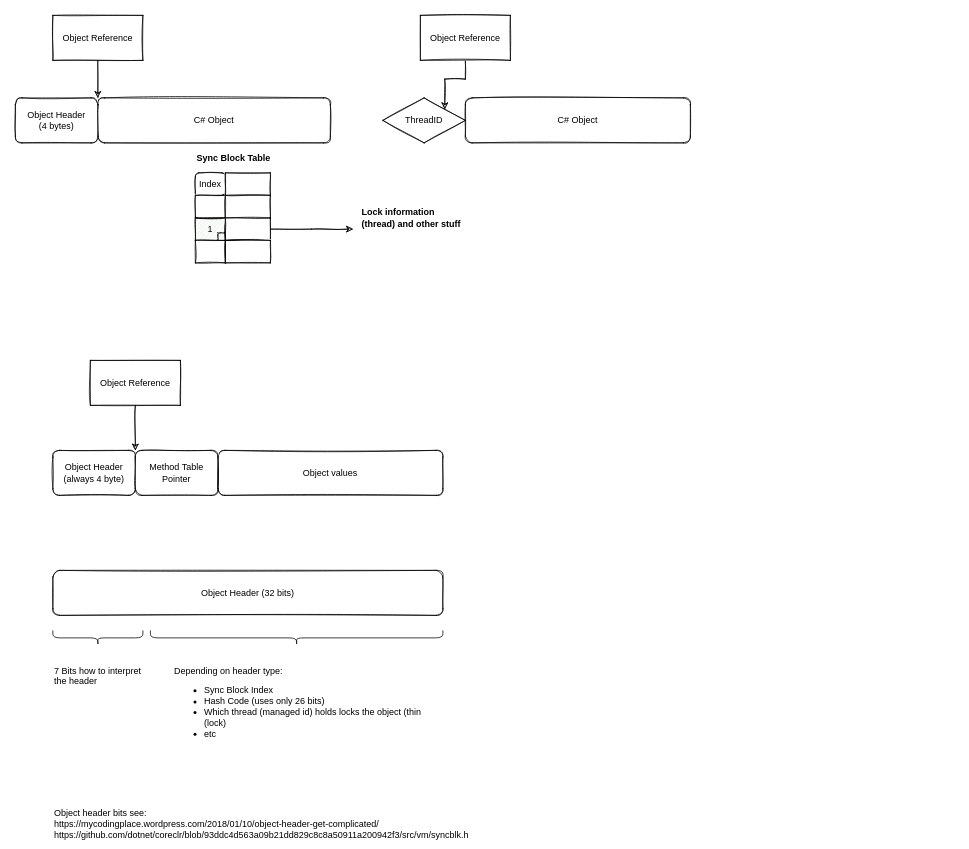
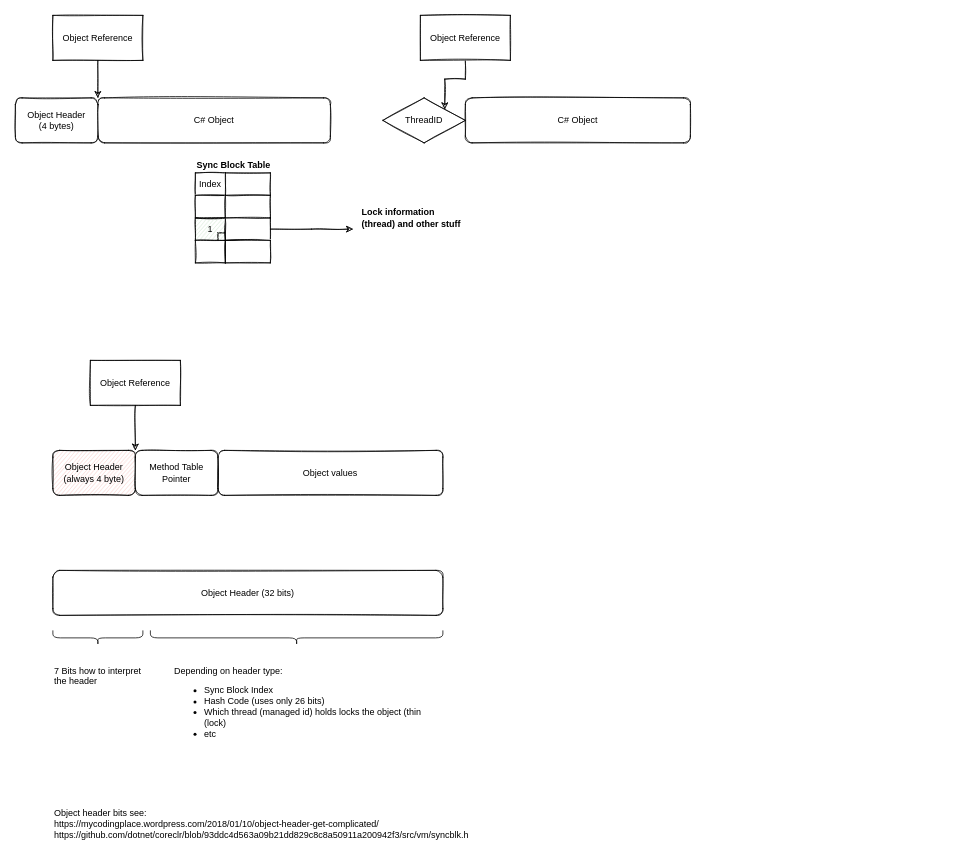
- <mxCell id="16" value="Sync Block Table" style="text;html=1;strokeColor=none;fillColor=none;align=left;verticalAlign=middle;whiteSpace=wrap;rounded=0;fontStyle=1;sketch=1;" parent="1" vertex="1"><mxGeometry x="260" y="200" width="120" height="20" as="geometry" /></mxCell>
+ <mxCell id="16" value="Sync Block Table" style="text;html=1;strokeColor=none;fillColor=none;align=left;verticalAlign=middle;whiteSpace=wrap;rounded=0;fontStyle=1;sketch=1;" parent="1" vertex="1"><mxGeometry x="260" y="210" width="120" height="20" as="geometry" /></mxCell>
- <mxCell id="7" value="Index" style="whiteSpace=wrap;html=1;sketch=1;rounded=1;" parent="6" vertex="1"><mxGeometry width="40" height="30" as="geometry" /></mxCell>
+ <mxCell id="7" value="Index" style="rounded=0;whiteSpace=wrap;html=1;sketch=1;" parent="6" vertex="1"><mxGeometry width="40" height="30" as="geometry" /></mxCell>
- <mxCell id="25" value="Object Header&lt;br&gt;(always 4 byte)" style="rounded=1;whiteSpace=wrap;html=1;sketch=1;" parent="1" vertex="1"><mxGeometry x="70" y="600" width="110" height="60" as="geometry" /></mxCell>
+ <mxCell id="25" value="Object Header&lt;br&gt;(always 4 byte)" style="rounded=1;whiteSpace=wrap;html=1;sketch=1;fillColor=#f8cecc;" parent="1" vertex="1"><mxGeometry x="70" y="600" width="110" height="60" as="geometry" /></mxCell>
